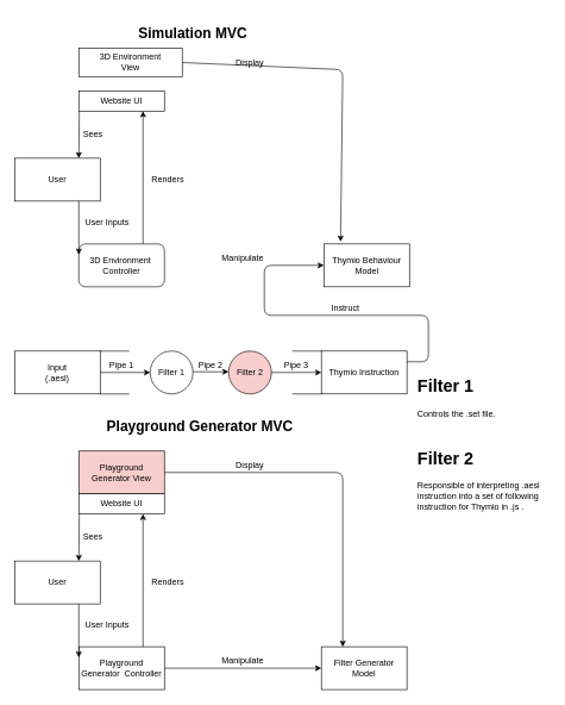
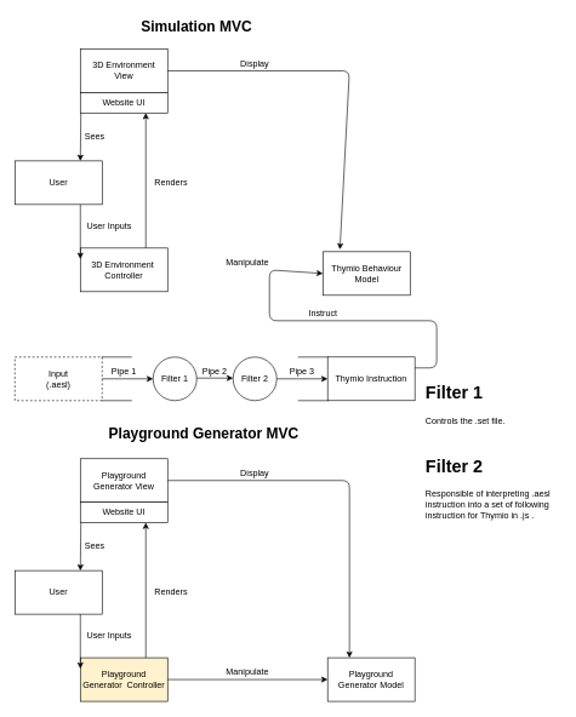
- <mxCell id="44" value="Simulation MVC" style="text;html=1;strokeColor=none;fillColor=none;align=center;verticalAlign=middle;whiteSpace=wrap;rounded=0;fontSize=20;fontStyle=1" vertex="1" parent="1"><mxGeometry x="130" y="30" width="280" height="30" as="geometry" /></mxCell>
+ <mxCell id="44" value="Simulation MVC" style="text;html=1;strokeColor=none;fillColor=none;align=center;verticalAlign=middle;whiteSpace=wrap;rounded=0;fontSize=20;fontStyle=1" vertex="1" parent="1"><mxGeometry x="130" y="20" width="280" height="30" as="geometry" /></mxCell>
- <mxCell id="6" value="3D Environment&lt;br&gt;View" style="rounded=0;whiteSpace=wrap;html=1;" vertex="1" parent="1"><mxGeometry x="110" y="67" width="145" height="40" as="geometry" /></mxCell>
+ <mxCell id="6" value="3D Environment&lt;br&gt;View" style="rounded=0;whiteSpace=wrap;html=1;" vertex="1" parent="1"><mxGeometry x="110" y="67" width="120" height="60" as="geometry" /></mxCell>
- <mxCell id="5" value="3D Environment&amp;nbsp; Controller" style="whiteSpace=wrap;html=1;rounded=1;" vertex="1" parent="1"><mxGeometry x="110" y="341" width="120" height="60" as="geometry" /></mxCell>
+ <mxCell id="5" value="3D Environment&amp;nbsp; Controller" style="rounded=0;whiteSpace=wrap;html=1;" vertex="1" parent="1"><mxGeometry x="110" y="341" width="120" height="60" as="geometry" /></mxCell>
- <mxCell id="16" value="Thymio Behaviour&lt;br&gt;Model" style="rounded=0;whiteSpace=wrap;html=1;" vertex="1" parent="1"><mxGeometry x="453.5" y="341" width="120" height="60" as="geometry" /></mxCell>
+ <mxCell id="16" value="Thymio Behaviour&lt;br&gt;Model" style="rounded=0;whiteSpace=wrap;html=1;" vertex="1" parent="1"><mxGeometry x="443.5" y="346" width="120" height="60" as="geometry" /></mxCell>
- <mxCell id="45" value="Instruct" style="text;html=1;strokeColor=none;fillColor=none;align=center;verticalAlign=middle;whiteSpace=wrap;rounded=0;" vertex="1" parent="1"><mxGeometry x="453.5" y="421" width="60" height="20" as="geometry" /></mxCell>
+ <mxCell id="45" value="Instruct" style="text;html=1;strokeColor=none;fillColor=none;align=center;verticalAlign=middle;whiteSpace=wrap;rounded=0;" vertex="1" parent="1"><mxGeometry x="413.5" y="421" width="60" height="20" as="geometry" /></mxCell>
- <mxCell id="2" value="Input&lt;br&gt;(.aesl)" style="rounded=0;whiteSpace=wrap;html=1;" vertex="1" parent="1"><mxGeometry x="20" y="491" width="120" height="60" as="geometry" /></mxCell>
+ <mxCell id="2" value="Input&lt;br&gt;(.aesl)" style="rounded=0;whiteSpace=wrap;html=1;dashed=1;" vertex="1" parent="1"><mxGeometry x="20" y="491" width="120" height="60" as="geometry" /></mxCell>
- <mxCell id="12" value="Filter 2" style="ellipse;whiteSpace=wrap;html=1;aspect=fixed;fillColor=#f8cecc;" vertex="1" parent="1"><mxGeometry x="320" y="491" width="60" height="60" as="geometry" /></mxCell>
+ <mxCell id="12" value="Filter 2" style="ellipse;whiteSpace=wrap;html=1;aspect=fixed;" vertex="1" parent="1"><mxGeometry x="320" y="491" width="60" height="60" as="geometry" /></mxCell>
- <mxCell id="30" value="Playground Generator View" style="rounded=0;whiteSpace=wrap;html=1;fillColor=#f8cecc;" vertex="1" parent="1"><mxGeometry x="110" y="631" width="120" height="60" as="geometry" /></mxCell>
+ <mxCell id="30" value="Playground Generator View" style="rounded=0;whiteSpace=wrap;html=1;" vertex="1" parent="1"><mxGeometry x="110" y="631" width="120" height="60" as="geometry" /></mxCell>
- <mxCell id="29" value="Playground Generator&amp;nbsp; Controller" style="rounded=0;whiteSpace=wrap;html=1;" vertex="1" parent="1"><mxGeometry x="110" y="905" width="120" height="60" as="geometry" /></mxCell>
+ <mxCell id="29" value="Playground Generator&amp;nbsp; Controller" style="rounded=0;whiteSpace=wrap;html=1;fillColor=#fff2cc;" vertex="1" parent="1"><mxGeometry x="110" y="905" width="120" height="60" as="geometry" /></mxCell>
- <mxCell id="4" value="Filter Generator Model" style="rounded=0;whiteSpace=wrap;html=1;" vertex="1" parent="1"><mxGeometry x="450" y="905" width="120" height="60" as="geometry" /></mxCell>
+ <mxCell id="4" value="Playground Generator Model" style="rounded=0;whiteSpace=wrap;html=1;" vertex="1" parent="1"><mxGeometry x="450" y="905" width="120" height="60" as="geometry" /></mxCell>
